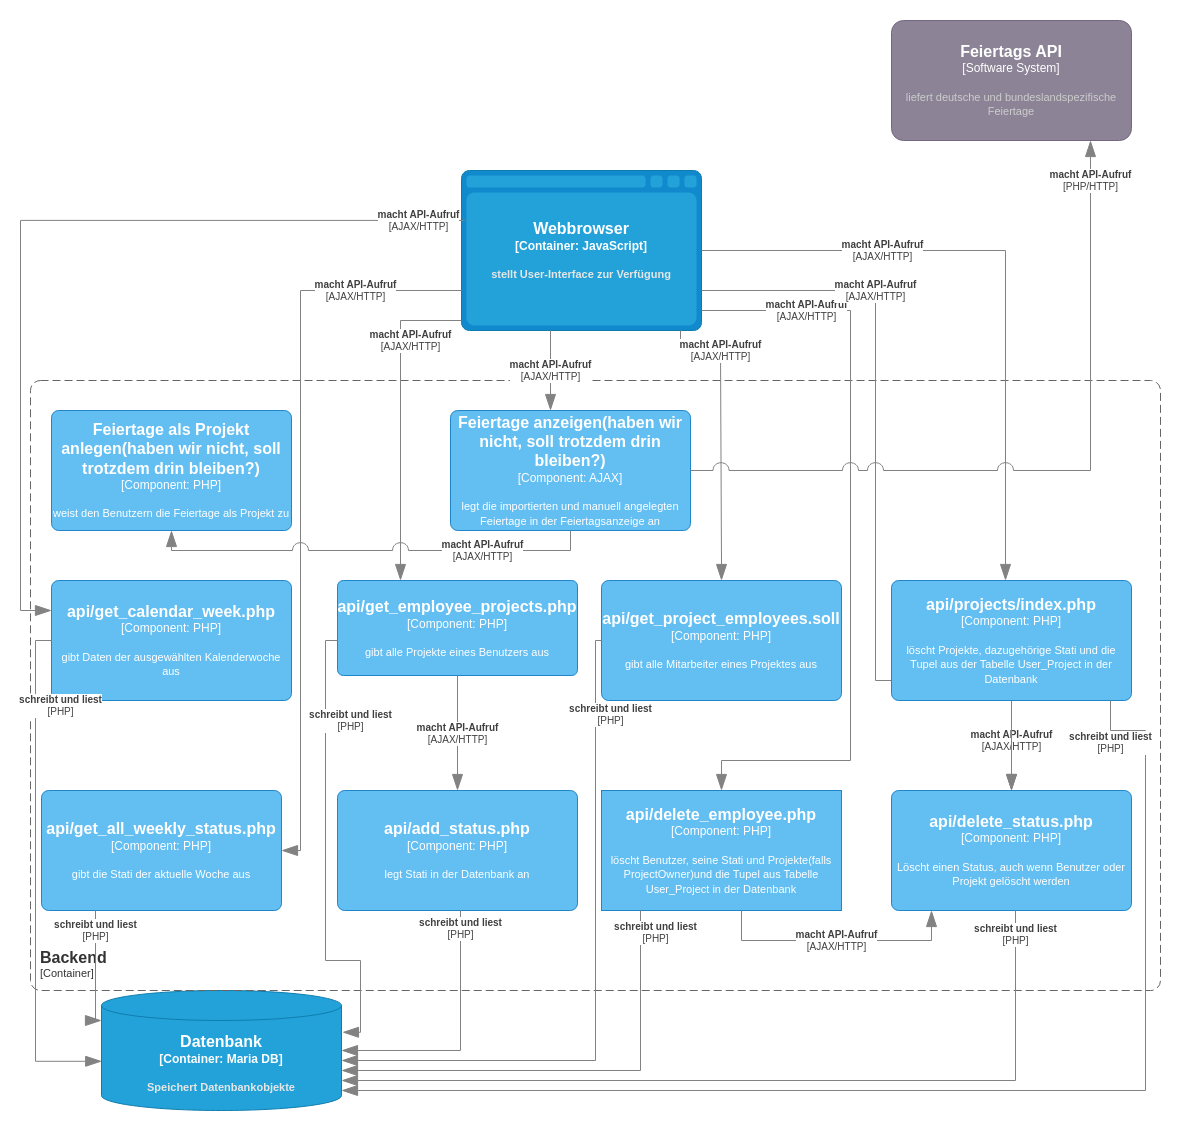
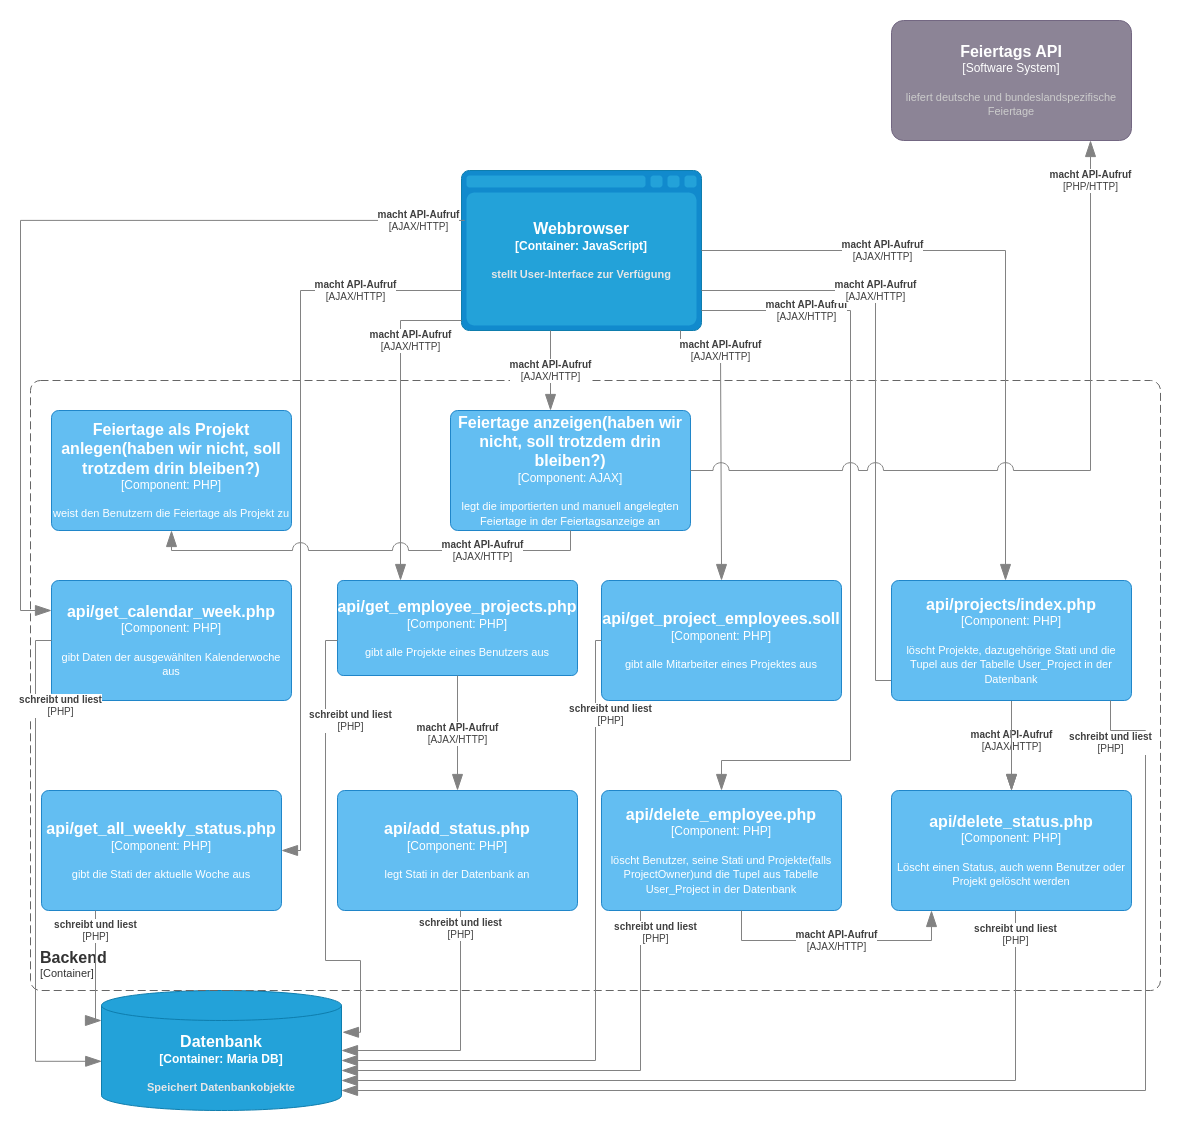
- <mxCell id="11" value="&lt;font style=&quot;font-size: 16px&quot;&gt;&lt;b&gt;api/delete_employee.php&lt;/b&gt;&lt;/font&gt;&lt;div&gt;[Component: PHP]&lt;/div&gt;&lt;br&gt;&lt;div&gt;&lt;font style=&quot;font-size: 11px&quot;&gt;löscht Benutzer, seine Stati und  Projekte(falls ProjectOwner)und die Tupel aus Tabelle User_Project in der Datenbank&#10;&lt;/font&gt;&lt;/div&gt;" style="whiteSpace=wrap;html=1;labelBackgroundColor=none;fillColor=#63BEF2;fontColor=#ffffff;align=center;arcSize=6;strokeColor=#2086C9;metaEdit=1;resizable=0;points=[[0.25,0,0],[0.5,0,0],[0.75,0,0],[1,0.25,0],[1,0.5,0],[1,0.75,0],[0.75,1,0],[0.5,1,0],[0.25,1,0],[0,0.75,0],[0,0.5,0],[0,0.25,0]];rounded=0;" parent="1" vertex="1"><mxGeometry x="601" y="790" width="240" height="120" as="geometry" /></mxCell>
+ <mxCell id="11" value="&lt;font style=&quot;font-size: 16px&quot;&gt;&lt;b&gt;api/delete_employee.php&lt;/b&gt;&lt;/font&gt;&lt;div&gt;[Component: PHP]&lt;/div&gt;&lt;br&gt;&lt;div&gt;&lt;font style=&quot;font-size: 11px&quot;&gt;löscht Benutzer, seine Stati und  Projekte(falls ProjectOwner)und die Tupel aus Tabelle User_Project in der Datenbank&#10;&lt;/font&gt;&lt;/div&gt;" style="rounded=1;whiteSpace=wrap;html=1;labelBackgroundColor=none;fillColor=#63BEF2;fontColor=#ffffff;align=center;arcSize=6;strokeColor=#2086C9;metaEdit=1;resizable=0;points=[[0.25,0,0],[0.5,0,0],[0.75,0,0],[1,0.25,0],[1,0.5,0],[1,0.75,0],[0.75,1,0],[0.5,1,0],[0.25,1,0],[0,0.75,0],[0,0.5,0],[0,0.25,0]];" parent="1" vertex="1"><mxGeometry x="601" y="790" width="240" height="120" as="geometry" /></mxCell>
